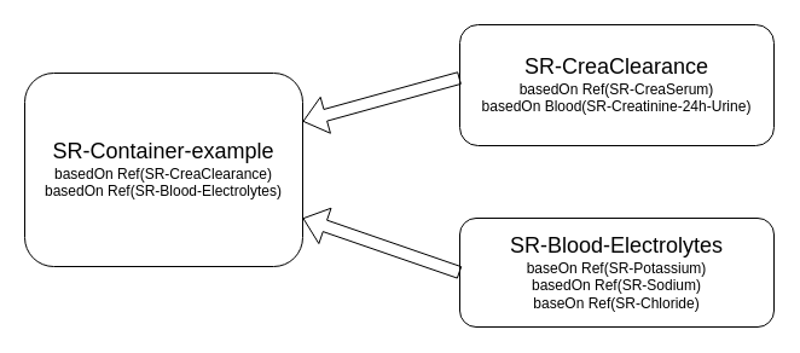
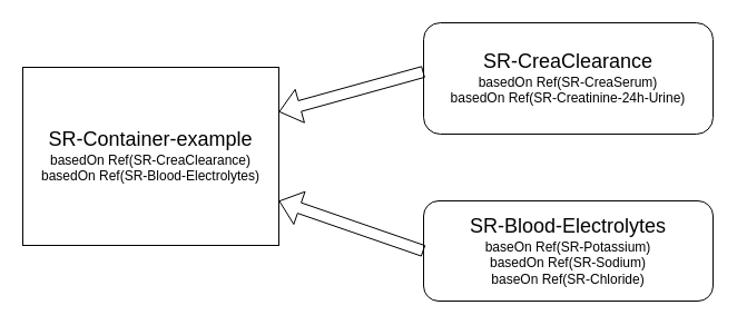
- <mxCell id="4" value="&lt;font style=&quot;font-size: 18px&quot;&gt;SR-CreaClearance&lt;br&gt;&lt;/font&gt;basedOn Ref(SR-CreaSerum)&lt;br&gt;basedOn Blood(SR-Creatinine-24h-Urine)" style="rounded=1;whiteSpace=wrap;html=1;" parent="1" vertex="1"><mxGeometry x="380" y="20" width="260" height="100" as="geometry" /></mxCell>
+ <mxCell id="4" value="&lt;font style=&quot;font-size: 18px&quot;&gt;SR-CreaClearance&lt;br&gt;&lt;/font&gt;basedOn Ref(SR-CreaSerum)&lt;br&gt;basedOn Ref(SR-Creatinine-24h-Urine)" style="rounded=1;whiteSpace=wrap;html=1;" parent="1" vertex="1"><mxGeometry x="380" y="20" width="260" height="100" as="geometry" /></mxCell>
- <mxCell id="2" value="&lt;font style=&quot;font-size: 18px&quot;&gt;SR-Container-example&lt;br&gt;&lt;/font&gt;basedOn Ref(SR-CreaClearance)&lt;br&gt;basedOn Ref(SR-Blood-Electrolytes)" style="rounded=1;whiteSpace=wrap;html=1;" parent="1" vertex="1"><mxGeometry x="20" y="60" width="230" height="160" as="geometry" /></mxCell>
+ <mxCell id="2" value="&lt;font style=&quot;font-size: 18px&quot;&gt;SR-Container-example&lt;br&gt;&lt;/font&gt;basedOn Ref(SR-CreaClearance)&lt;br&gt;basedOn Ref(SR-Blood-Electrolytes)" style="whiteSpace=wrap;html=1;rounded=0;" parent="1" vertex="1"><mxGeometry x="20" y="60" width="230" height="160" as="geometry" /></mxCell>
